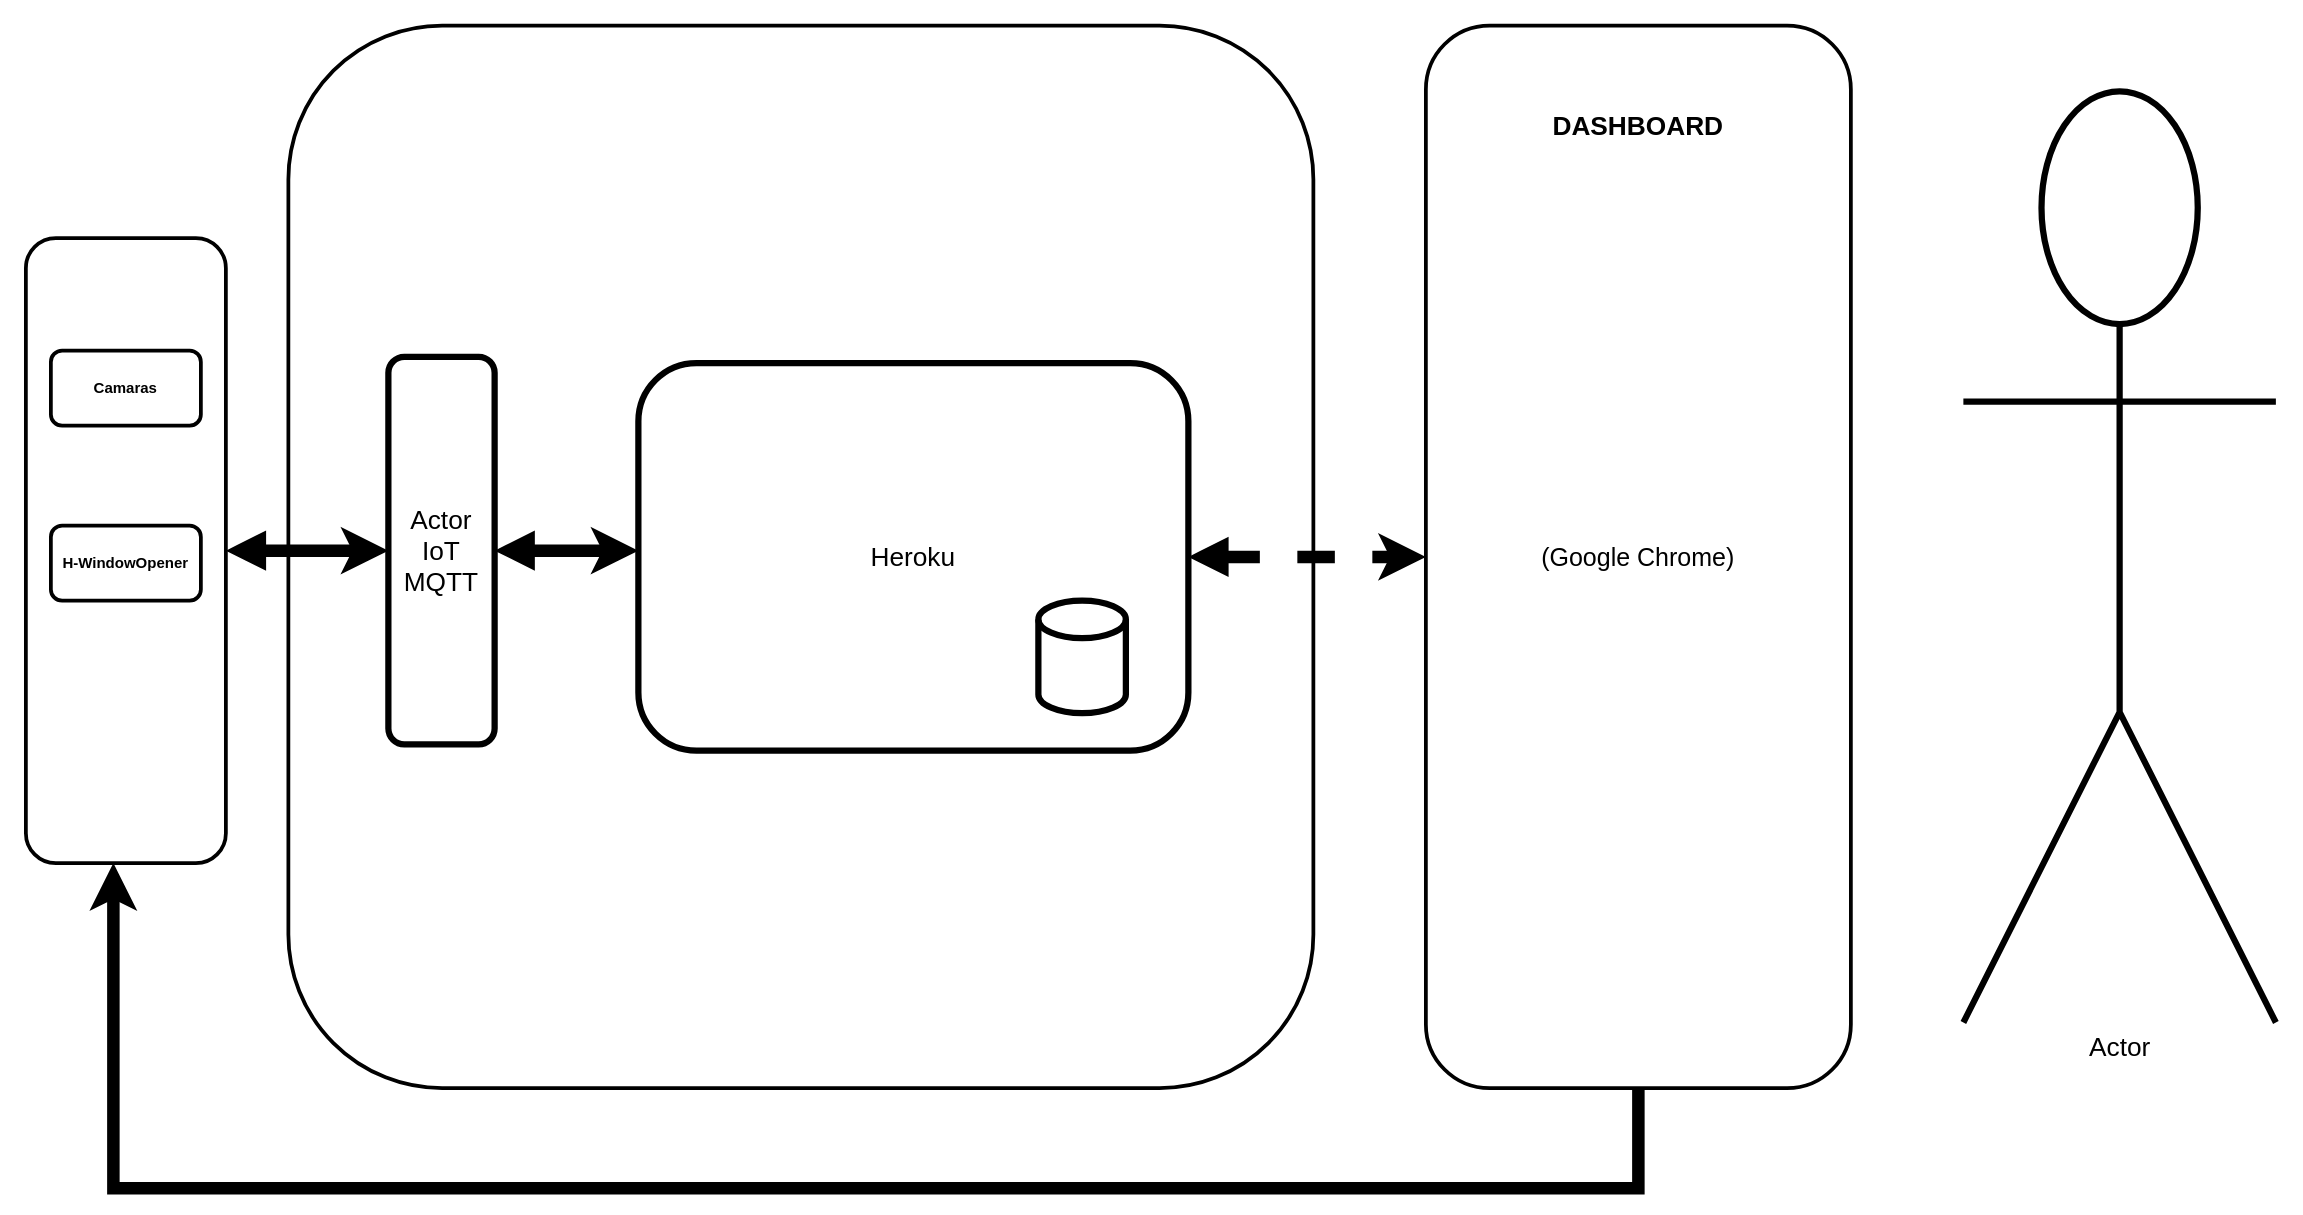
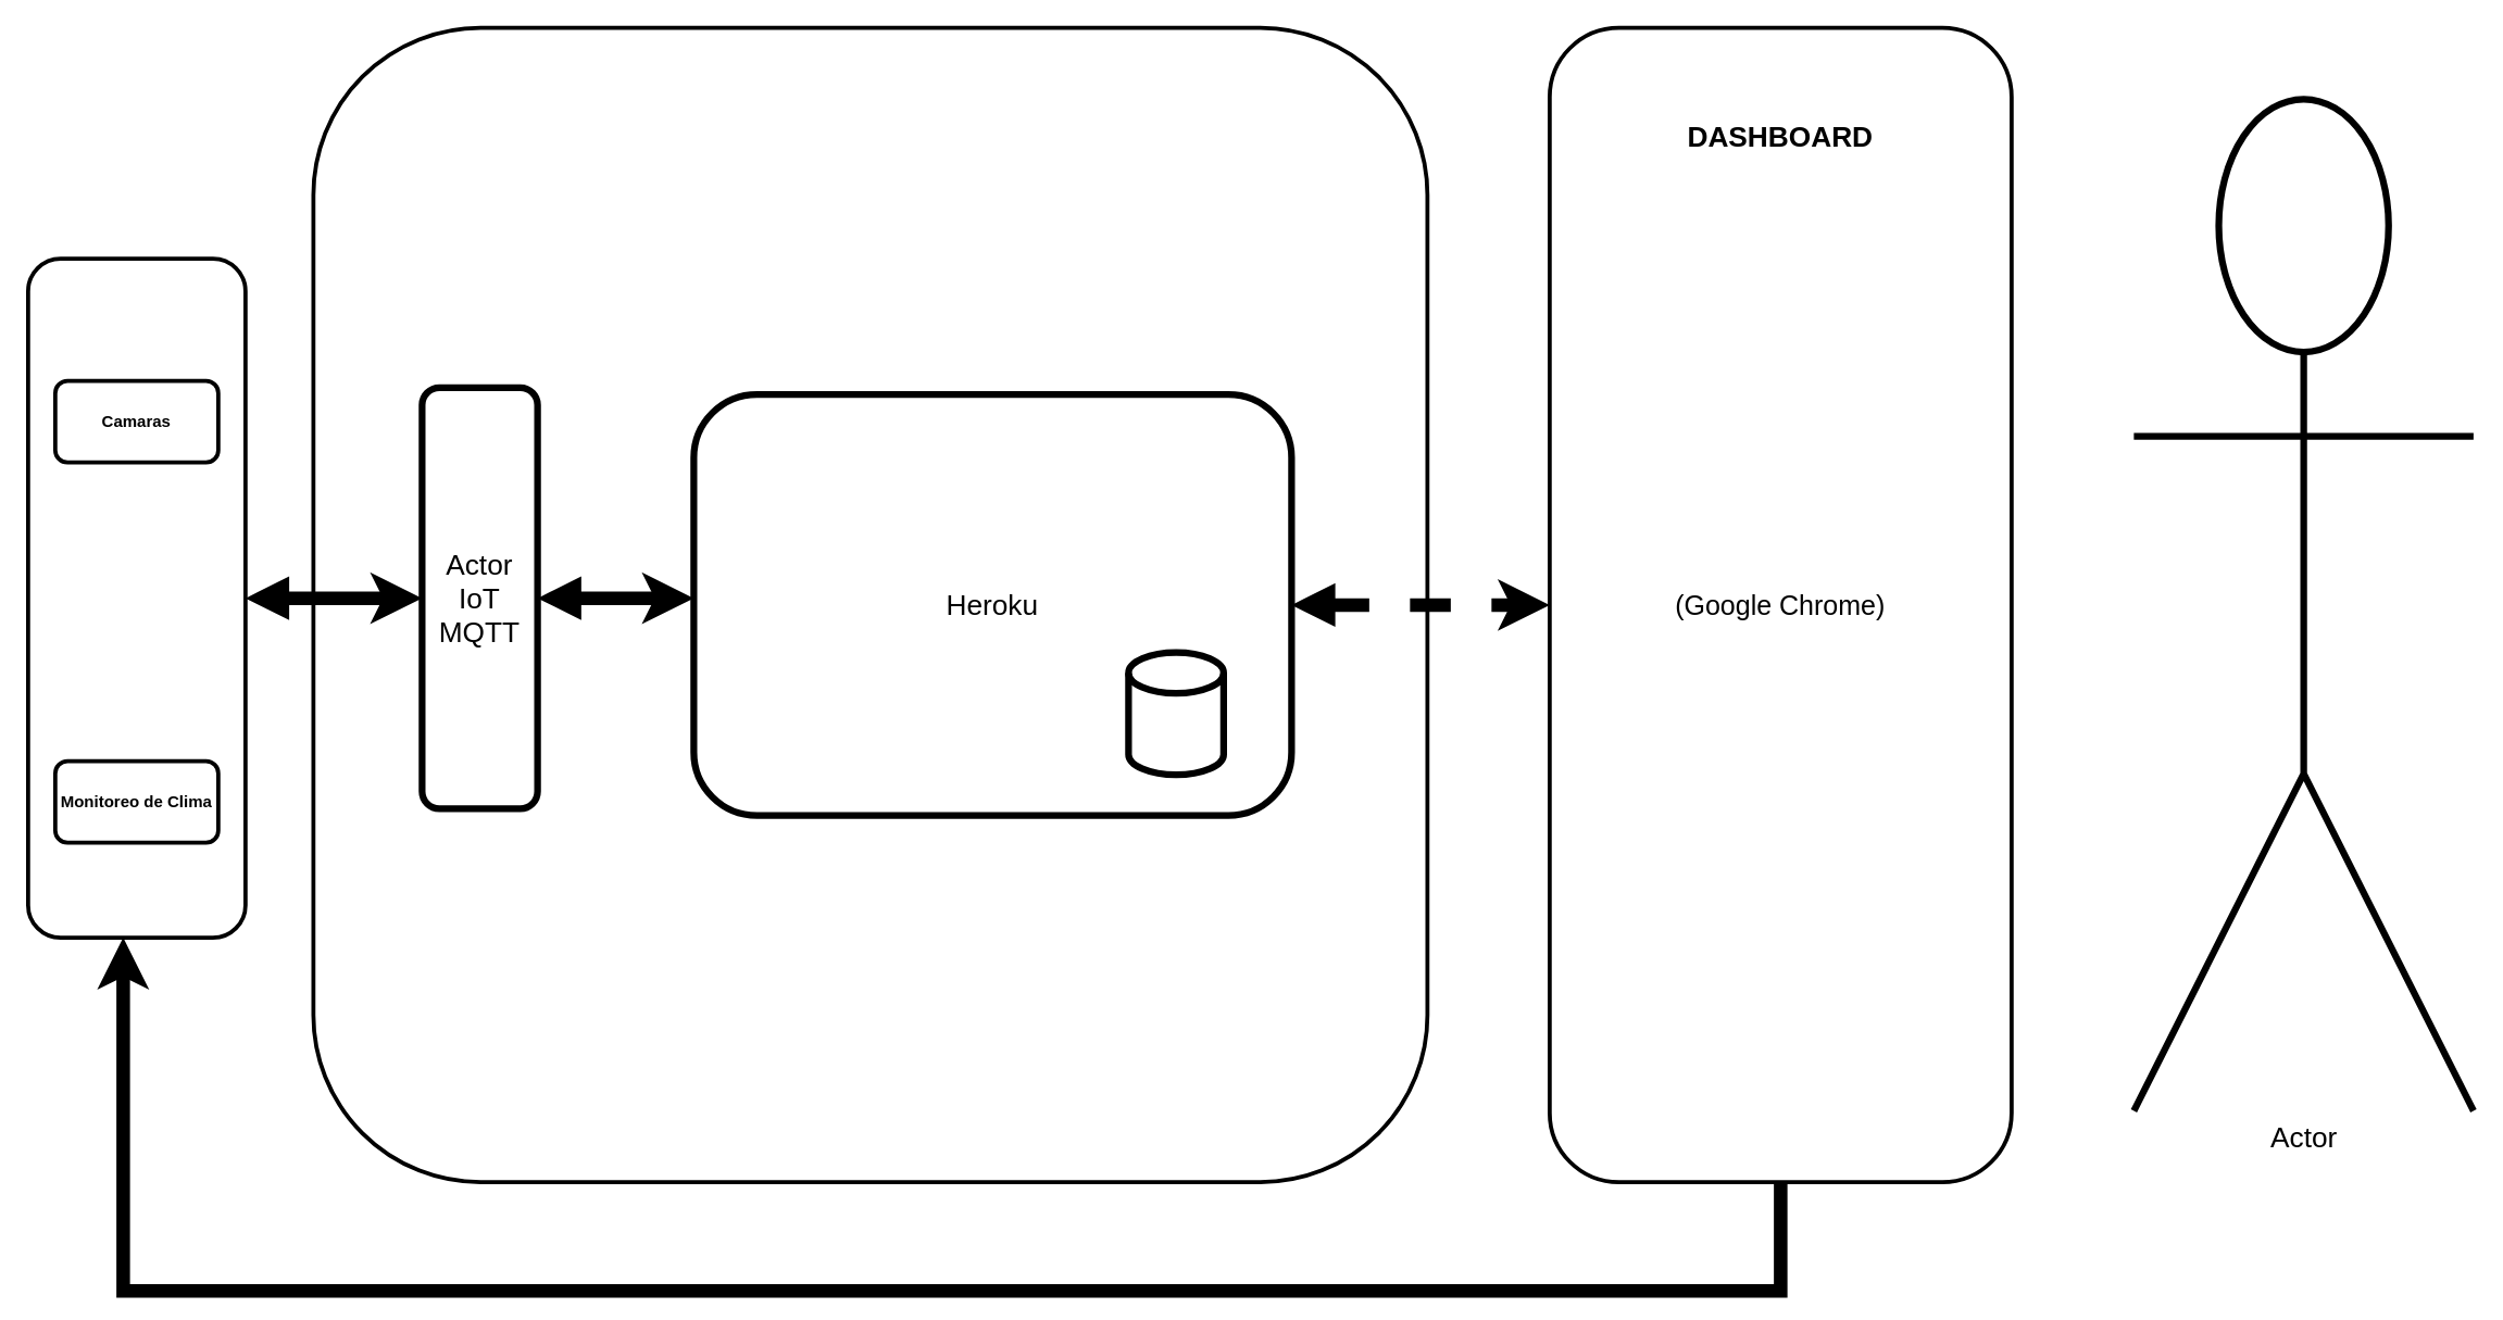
- <mxCell id="3" value="&lt;b&gt;H-WindowOpener&lt;/b&gt;" style="rounded=1;whiteSpace=wrap;html=1;strokeWidth=3;" parent="1" vertex="1"><mxGeometry x="40" y="420" width="120" height="60" as="geometry" /></mxCell>
+ <mxCell id="7" value="&lt;b&gt;Monitoreo de Clima&lt;/b&gt;" style="rounded=1;whiteSpace=wrap;html=1;strokeWidth=3;" parent="1" vertex="1"><mxGeometry x="40" y="560" width="120" height="60" as="geometry" /></mxCell>
